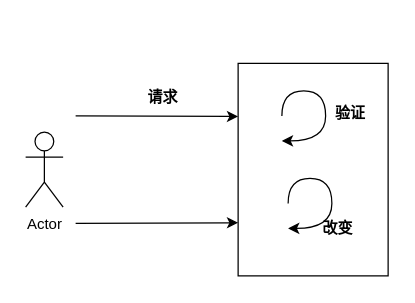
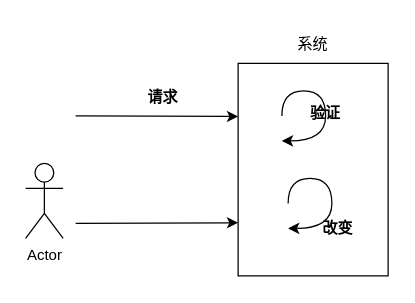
+ <mxCell id="11" value="系统" style="text;html=1;strokeColor=none;fillColor=none;align=center;verticalAlign=middle;whiteSpace=wrap;rounded=0;" vertex="1" parent="1"><mxGeometry x="220" y="20" width="60" height="30" as="geometry" /></mxCell>
- <mxCell id="9" value="验证" style="text;html=1;strokeColor=none;fillColor=none;align=center;verticalAlign=middle;whiteSpace=wrap;rounded=0;fontStyle=1" vertex="1" parent="1"><mxGeometry x="250" y="75" width="60" height="30" as="geometry" /></mxCell>
+ <mxCell id="9" value="验证" style="text;html=1;strokeColor=none;fillColor=none;align=center;verticalAlign=middle;whiteSpace=wrap;rounded=0;fontStyle=1" vertex="1" parent="1"><mxGeometry x="230" y="75" width="60" height="30" as="geometry" /></mxCell>
- <mxCell id="3" value="Actor" style="shape=umlActor;verticalLabelPosition=bottom;verticalAlign=top;html=1;outlineConnect=0;" vertex="1" parent="1"><mxGeometry x="20" y="105" width="30" height="60" as="geometry" /></mxCell>
+ <mxCell id="3" value="Actor" style="shape=umlActor;verticalLabelPosition=bottom;verticalAlign=top;html=1;outlineConnect=0;" vertex="1" parent="1"><mxGeometry x="20" y="130" width="30" height="60" as="geometry" /></mxCell>
